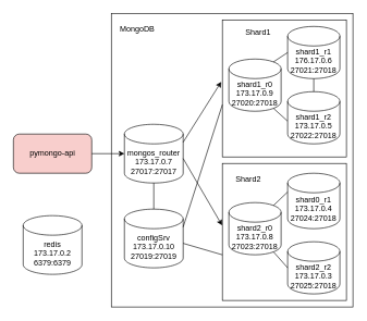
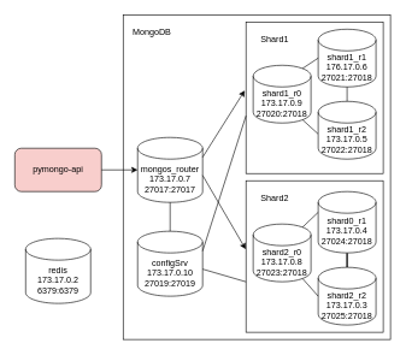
- <mxCell id="22" value="Shard1" style="text;html=1;align=center;verticalAlign=middle;whiteSpace=wrap;rounded=0;" parent="1" vertex="1"><mxGeometry x="365" y="35" width="60" height="30" as="geometry" /></mxCell>
+ <mxCell id="22" value="Shard1" style="text;html=1;align=center;verticalAlign=middle;whiteSpace=wrap;rounded=0;" parent="1" vertex="1"><mxGeometry x="350" y="40" width="60" height="30" as="geometry" /></mxCell>
+ <mxCell id="19" value="" style="edgeStyle=orthogonalEdgeStyle;rounded=0;orthogonalLoop=1;jettySize=auto;html=1;endArrow=none;startFill=0;" parent="1" source="20" target="21" edge="1"><mxGeometry relative="1" as="geometry" /></mxCell>
